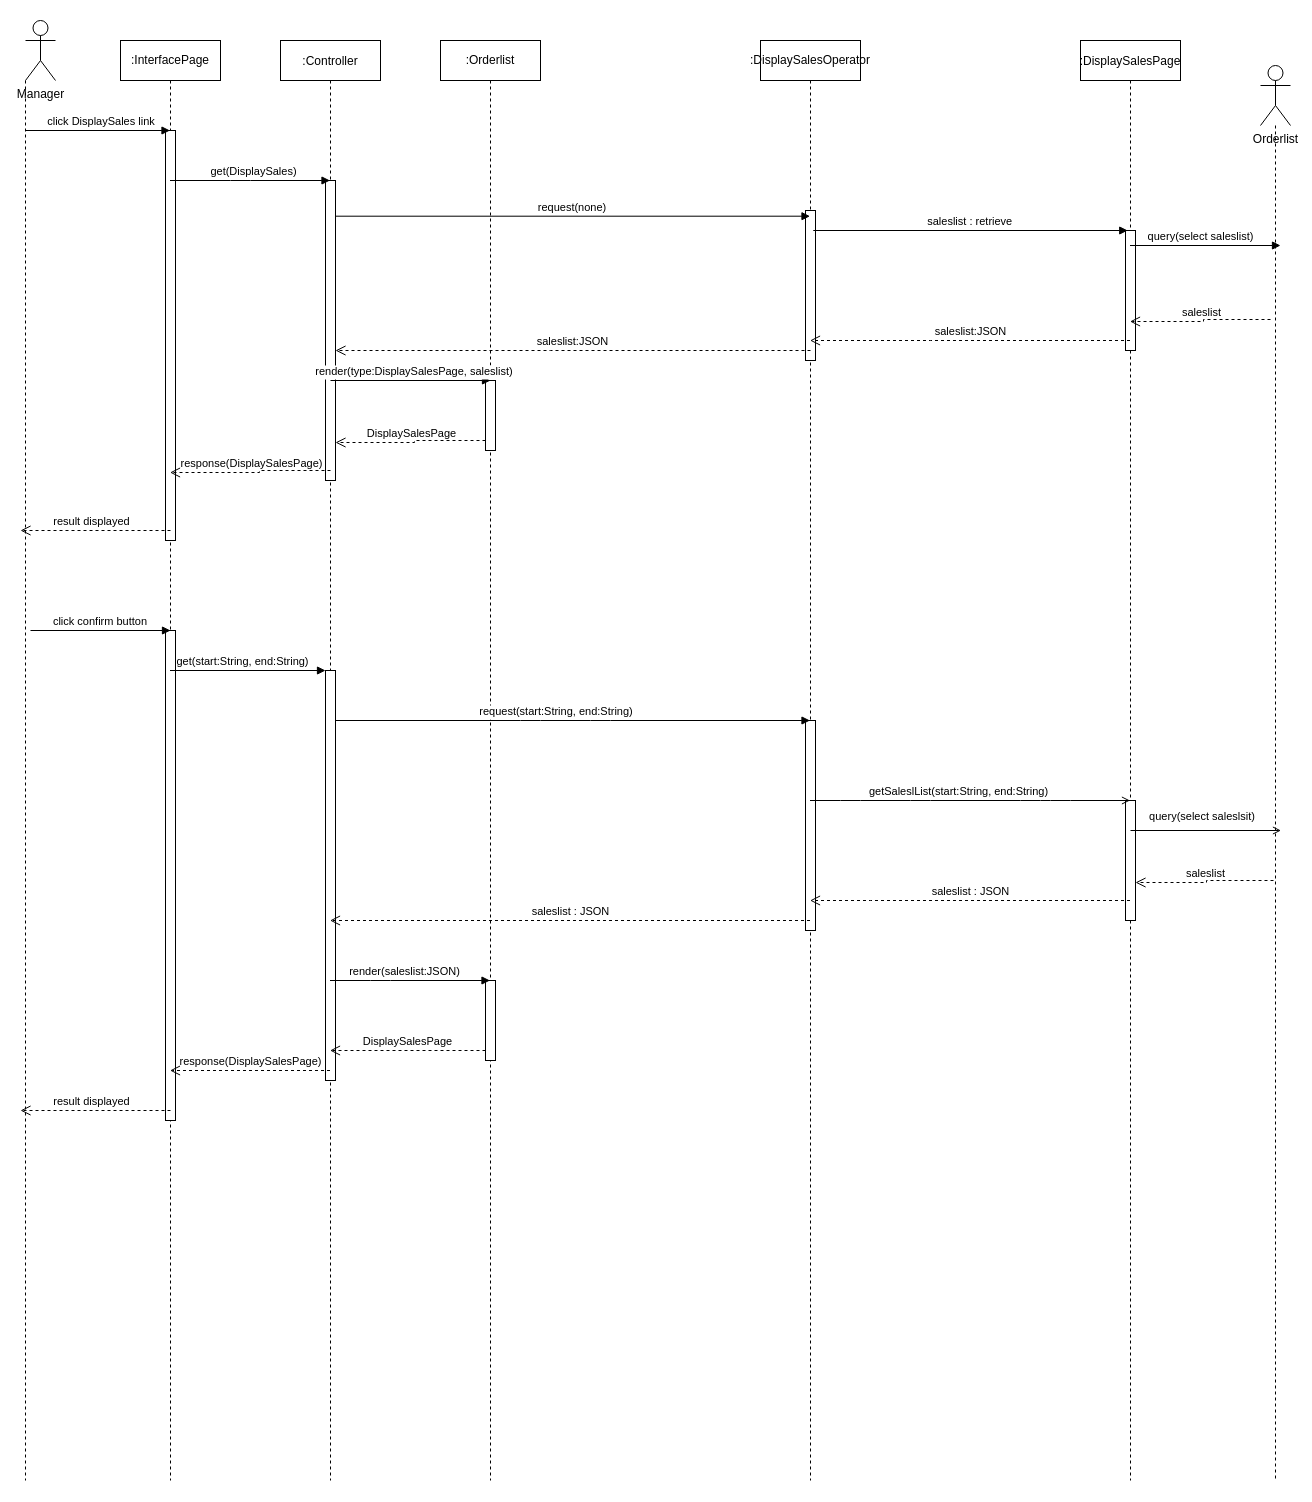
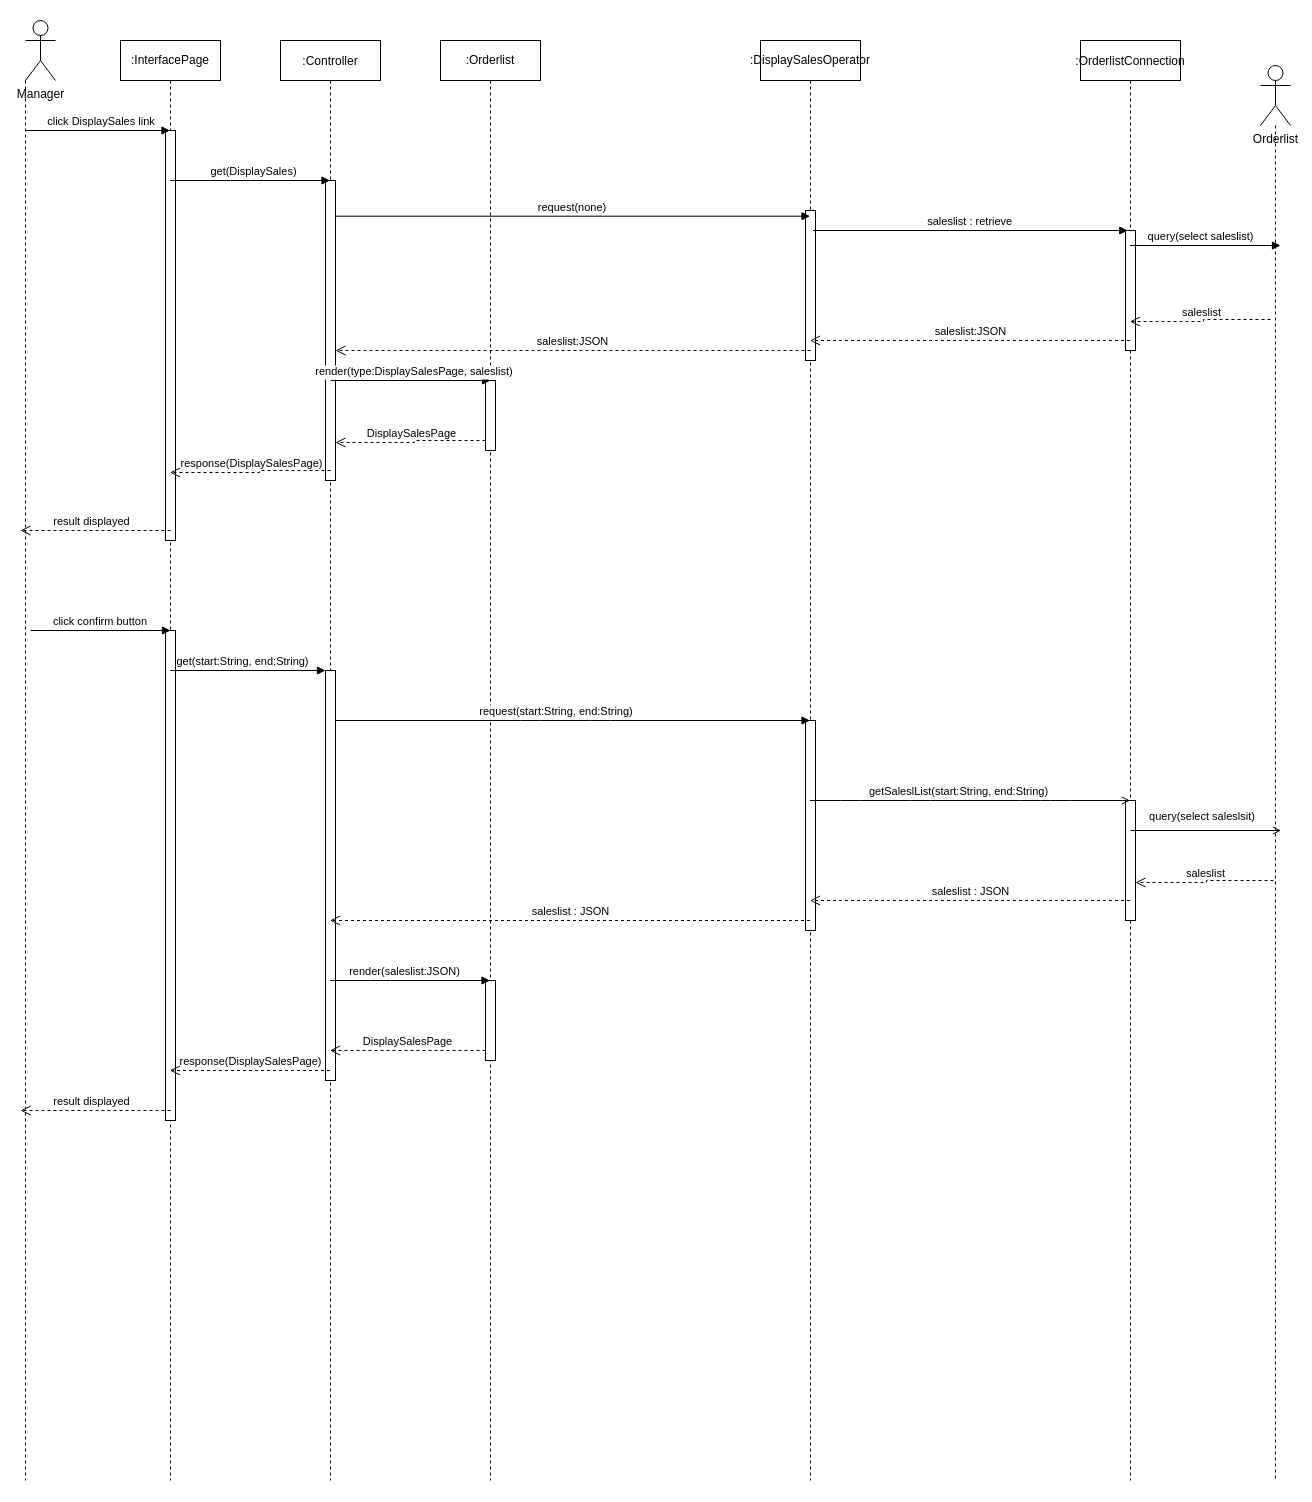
- <mxCell id="5" value=":DisplaySalesPage" style="shape=umlLifeline;perimeter=lifelinePerimeter;container=1;collapsible=0;recursiveResize=0;rounded=0;shadow=0;strokeWidth=1;" vertex="1" parent="1"><mxGeometry x="1080" y="40" width="100" height="1440" as="geometry" /></mxCell>
+ <mxCell id="5" value=":OrderlistConnection" style="shape=umlLifeline;perimeter=lifelinePerimeter;container=1;collapsible=0;recursiveResize=0;rounded=0;shadow=0;strokeWidth=1;" vertex="1" parent="1"><mxGeometry x="1080" y="40" width="100" height="1440" as="geometry" /></mxCell>
